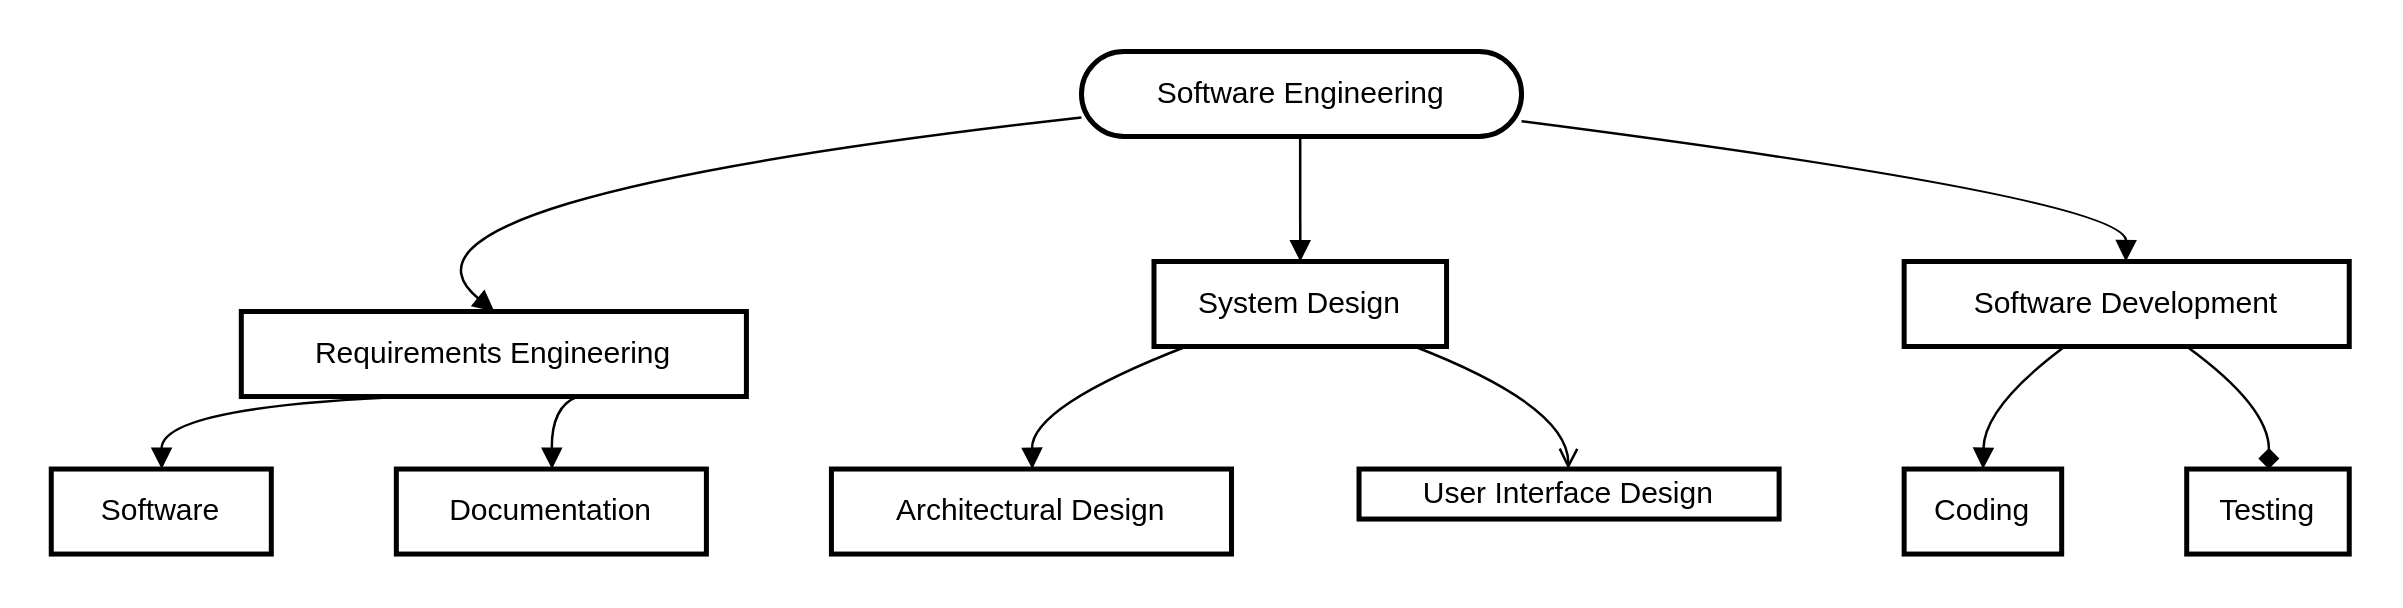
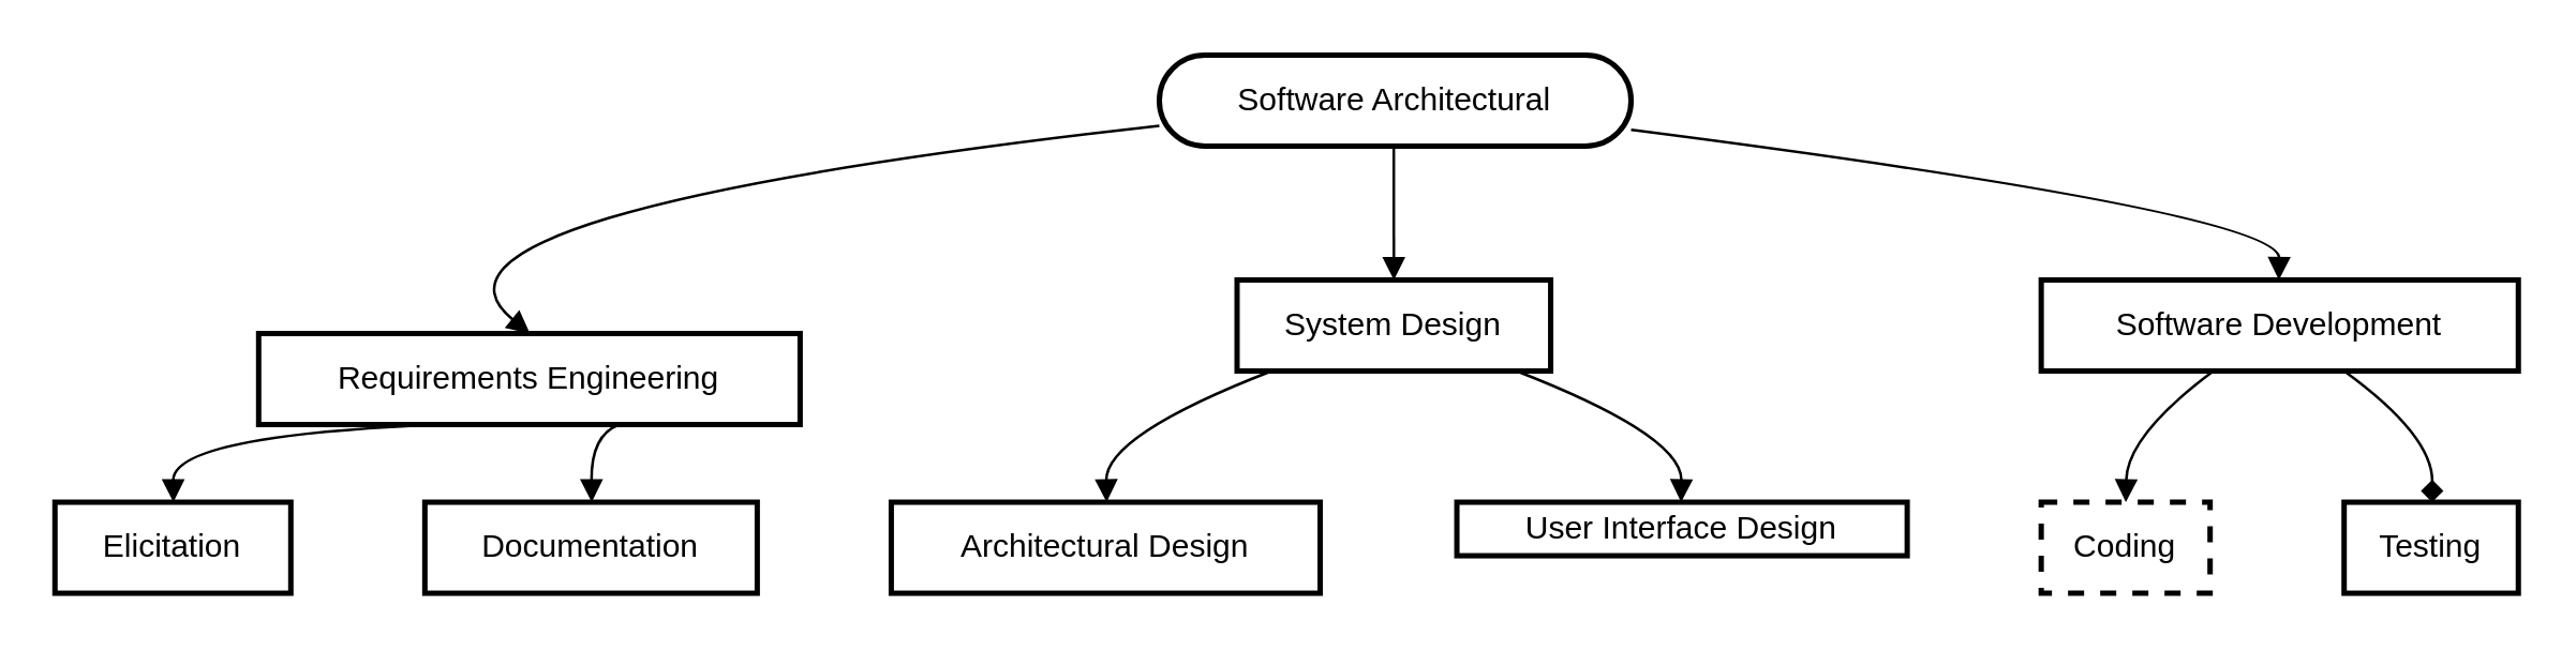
- <mxCell id="2" value="Software Engineering" style="rounded=1;whiteSpace=wrap;arcSize=50;strokeWidth=2;" vertex="1" parent="1"><mxGeometry x="432" width="176" height="34" as="geometry" y="20" /></mxCell>
+ <mxCell id="2" value="Software Architectural" style="rounded=1;whiteSpace=wrap;arcSize=50;strokeWidth=2;" vertex="1" parent="1"><mxGeometry x="432" width="176" height="34" as="geometry" y="20" /></mxCell>
- <mxCell id="18" value="" style="curved=1;startArrow=none;endArrow=open;exitX=0.868;exitY=0.971;entryX=0.498;entryY=0;" edge="1" parent="1" source="4" target="9"><mxGeometry relative="1" as="geometry"><Array as="points"><mxPoint x="627" y="162" /></Array></mxGeometry></mxCell>
+ <mxCell id="18" value="" style="curved=1;startArrow=none;endArrow=block;exitX=0.868;exitY=0.971;entryX=0.498;entryY=0;" edge="1" parent="1" source="4" target="9"><mxGeometry relative="1" as="geometry"><Array as="points"><mxPoint x="627" y="162" /></Array></mxGeometry></mxCell>
- <mxCell id="6" value="Software" style="whiteSpace=wrap;strokeWidth=2;" vertex="1" parent="1"><mxGeometry y="187" width="88" height="34" as="geometry" x="20" /></mxCell>
+ <mxCell id="6" value="Elicitation" style="whiteSpace=wrap;strokeWidth=2;" vertex="1" parent="1"><mxGeometry y="187" width="88" height="34" as="geometry" x="20" /></mxCell>
- <mxCell id="10" value="Coding" style="whiteSpace=wrap;strokeWidth=2;" vertex="1" parent="1"><mxGeometry x="761" y="187" width="63" height="34" as="geometry" /></mxCell>
+ <mxCell id="10" value="Coding" style="whiteSpace=wrap;strokeWidth=2;dashed=1;" vertex="1" parent="1"><mxGeometry x="761" y="187" width="63" height="34" as="geometry" /></mxCell>
